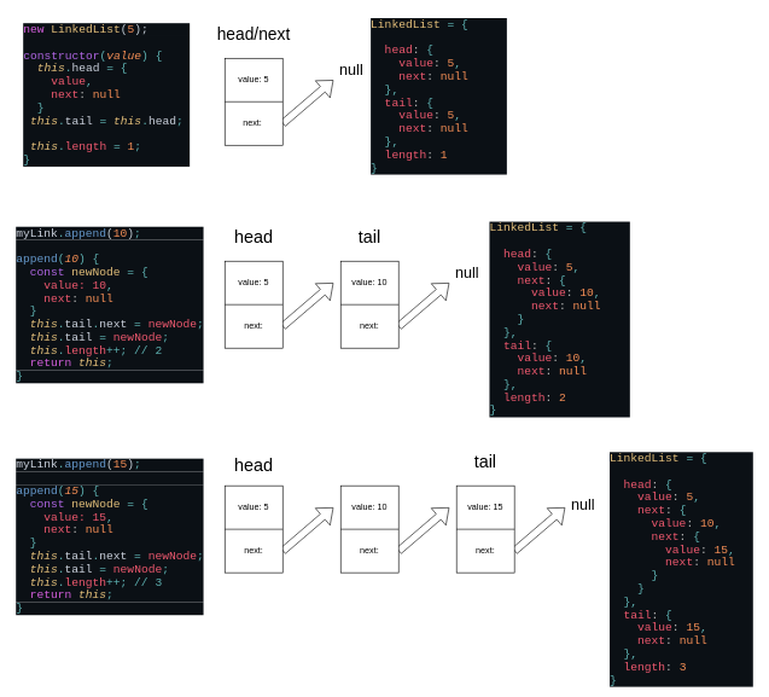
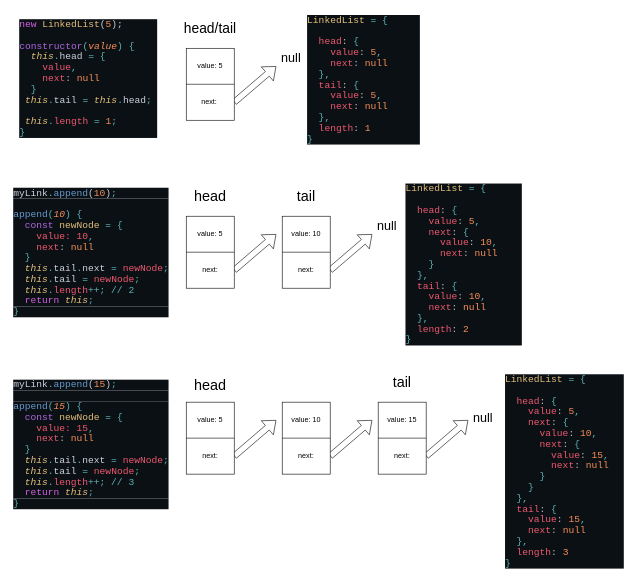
- <mxCell id="3" value="&lt;font style=&quot;font-size: 23px&quot;&gt;head/next&lt;/font&gt;" style="text;html=1;strokeColor=none;fillColor=none;align=center;verticalAlign=middle;whiteSpace=wrap;rounded=0;fontSize=29;" parent="2" vertex="1"><mxGeometry width="120" height="50" as="geometry" /></mxCell>
+ <mxCell id="3" value="&lt;font style=&quot;font-size: 23px&quot;&gt;head/tail&lt;/font&gt;" style="text;html=1;strokeColor=none;fillColor=none;align=center;verticalAlign=middle;whiteSpace=wrap;rounded=0;fontSize=29;" parent="2" vertex="1"><mxGeometry width="120" height="50" as="geometry" /></mxCell>
